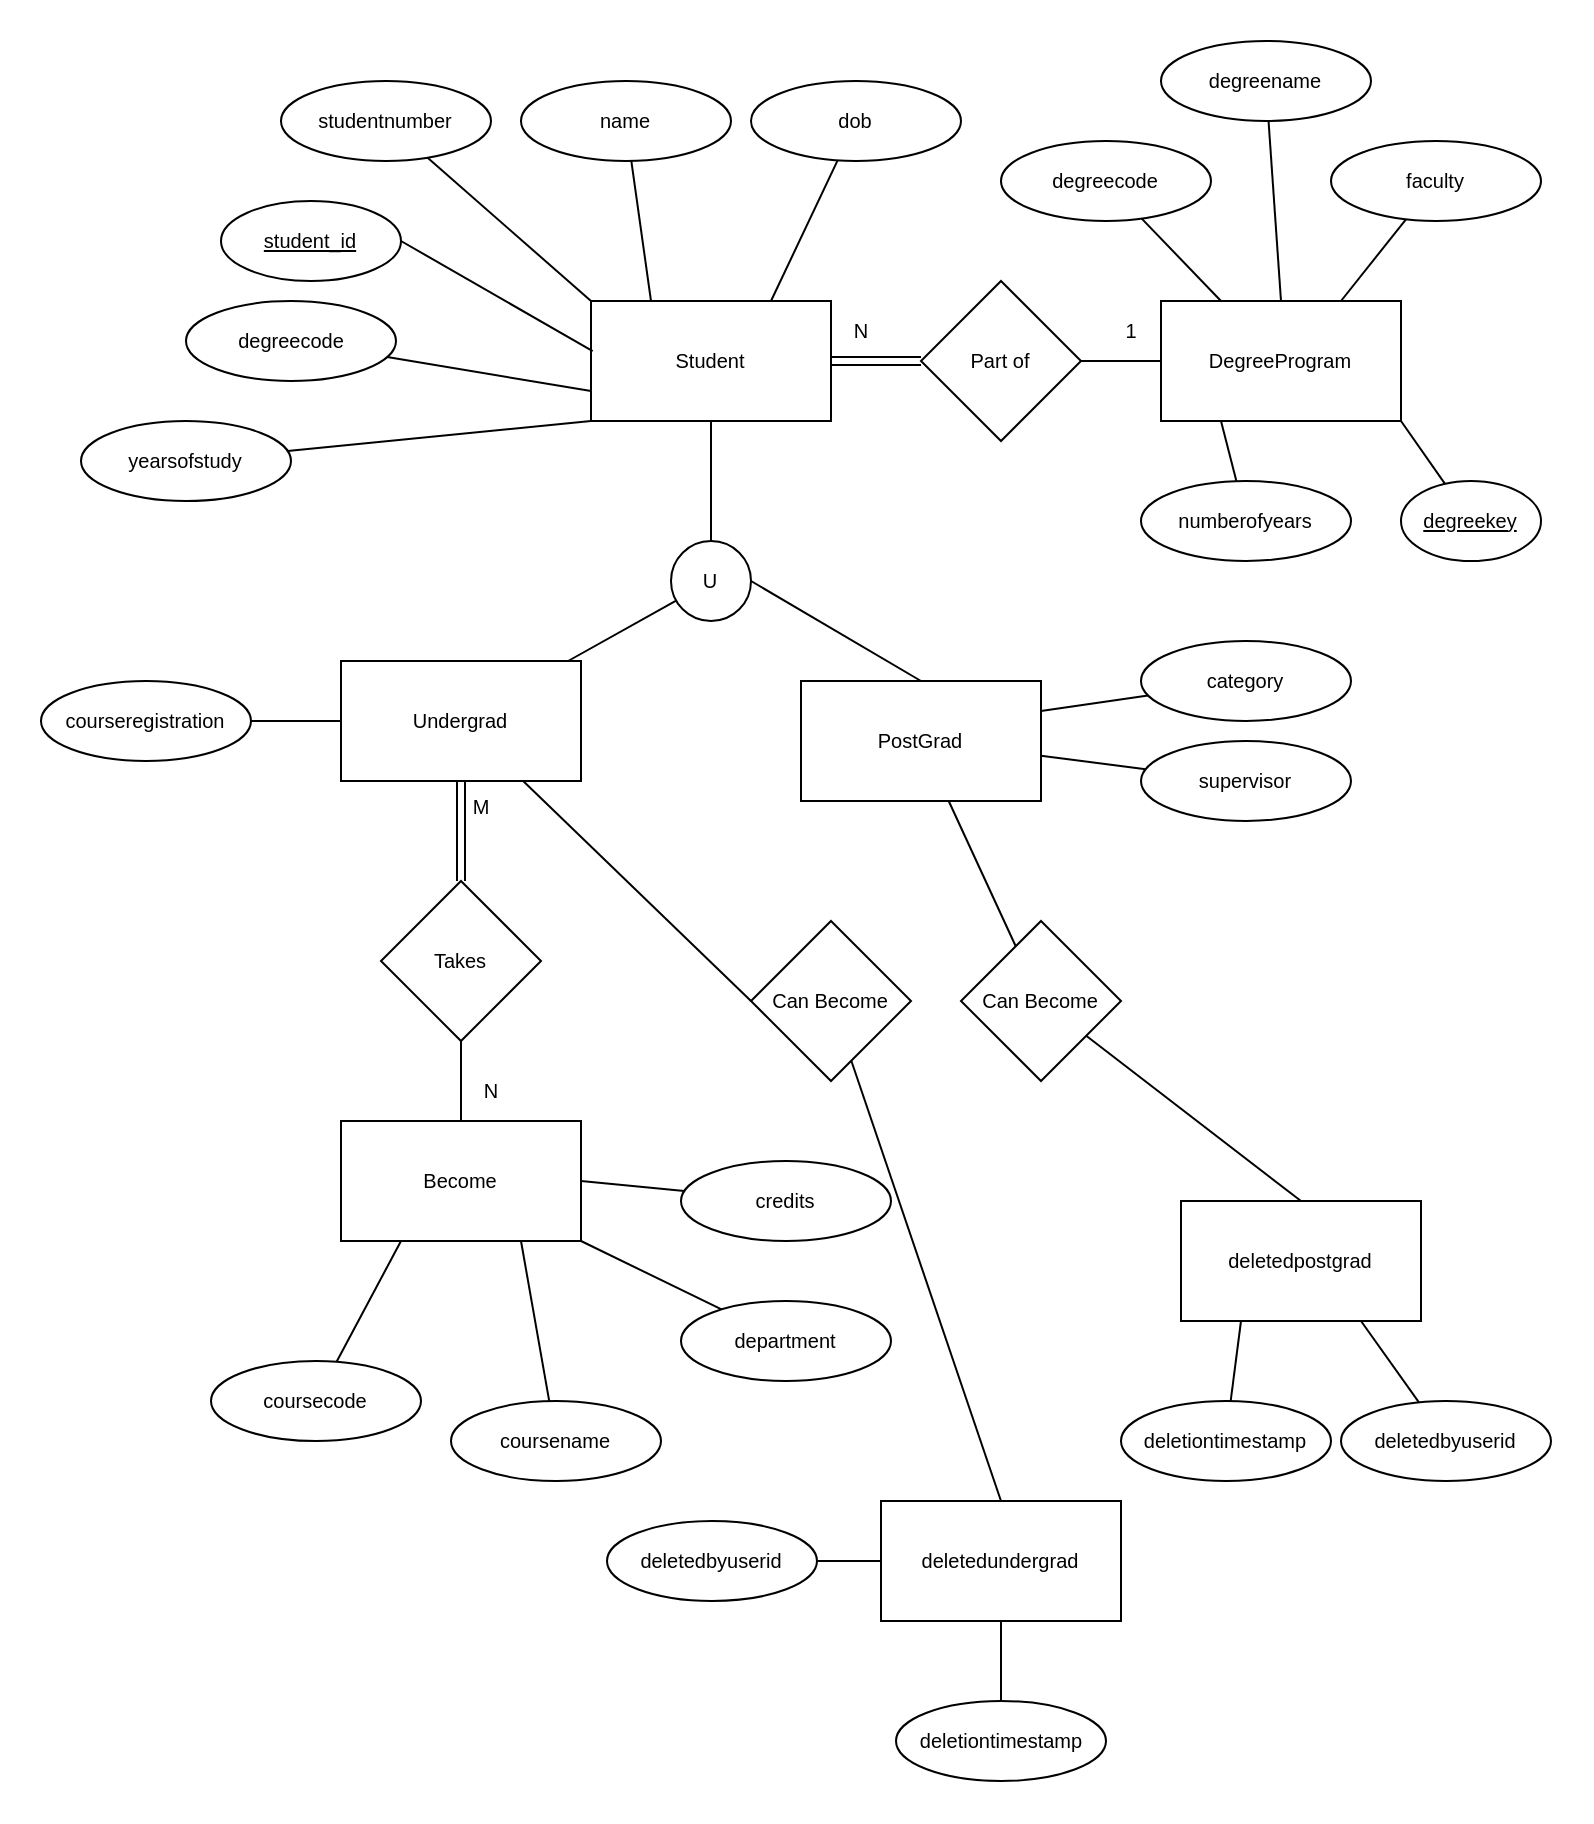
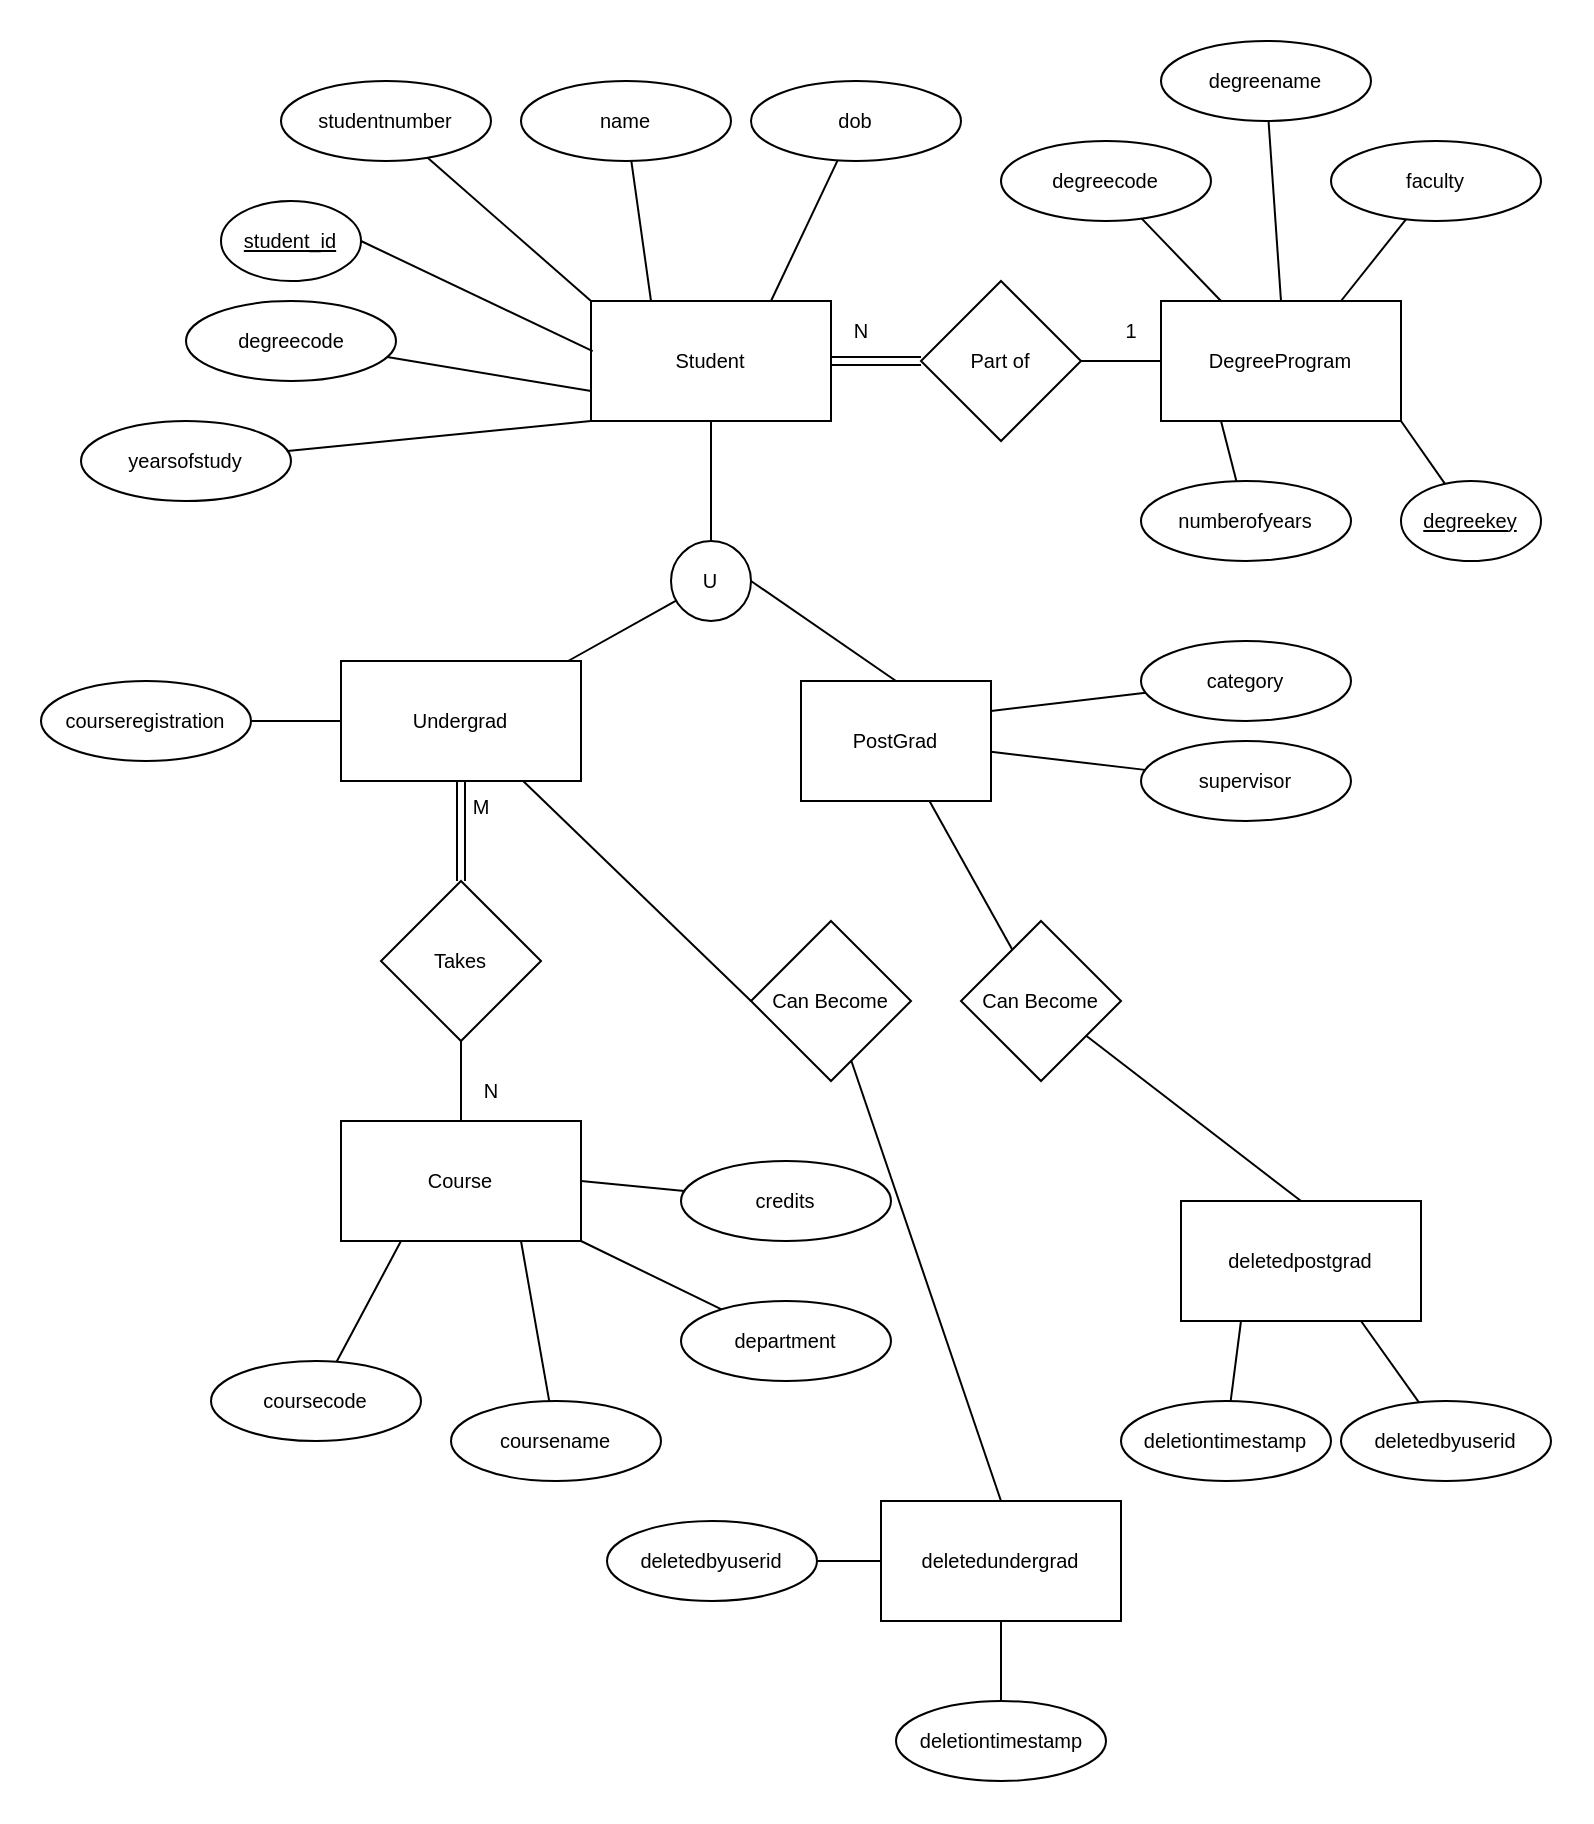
- <mxCell id="23" value="&lt;u style=&quot;font-size: 10px;&quot;&gt;&lt;font style=&quot;font-size: 10px;&quot;&gt;student_id&lt;/font&gt;&lt;/u&gt;" style="ellipse;whiteSpace=wrap;html=1;fontSize=10;" vertex="1" parent="1"><mxGeometry x="110" y="100" width="90" height="40" as="geometry" /></mxCell>
+ <mxCell id="23" value="&lt;u style=&quot;font-size: 10px;&quot;&gt;&lt;font style=&quot;font-size: 10px;&quot;&gt;student_id&lt;/font&gt;&lt;/u&gt;" style="ellipse;whiteSpace=wrap;html=1;fontSize=10;" vertex="1" parent="1"><mxGeometry x="110" y="100" width="70" height="40" as="geometry" /></mxCell>
- <mxCell id="8" value="PostGrad" style="rounded=0;whiteSpace=wrap;html=1;fontSize=10;" vertex="1" parent="1"><mxGeometry x="400" y="340" width="120" height="60" as="geometry" /></mxCell>
+ <mxCell id="8" value="PostGrad" style="rounded=0;whiteSpace=wrap;html=1;fontSize=10;" vertex="1" parent="1"><mxGeometry x="400" y="340" width="95" height="60" as="geometry" /></mxCell>
- <mxCell id="10" value="Become" style="rounded=0;whiteSpace=wrap;html=1;fontSize=10;" vertex="1" parent="1"><mxGeometry x="170" y="560" width="120" height="60" as="geometry" /></mxCell>
+ <mxCell id="10" value="Course" style="rounded=0;whiteSpace=wrap;html=1;fontSize=10;" vertex="1" parent="1"><mxGeometry x="170" y="560" width="120" height="60" as="geometry" /></mxCell>
